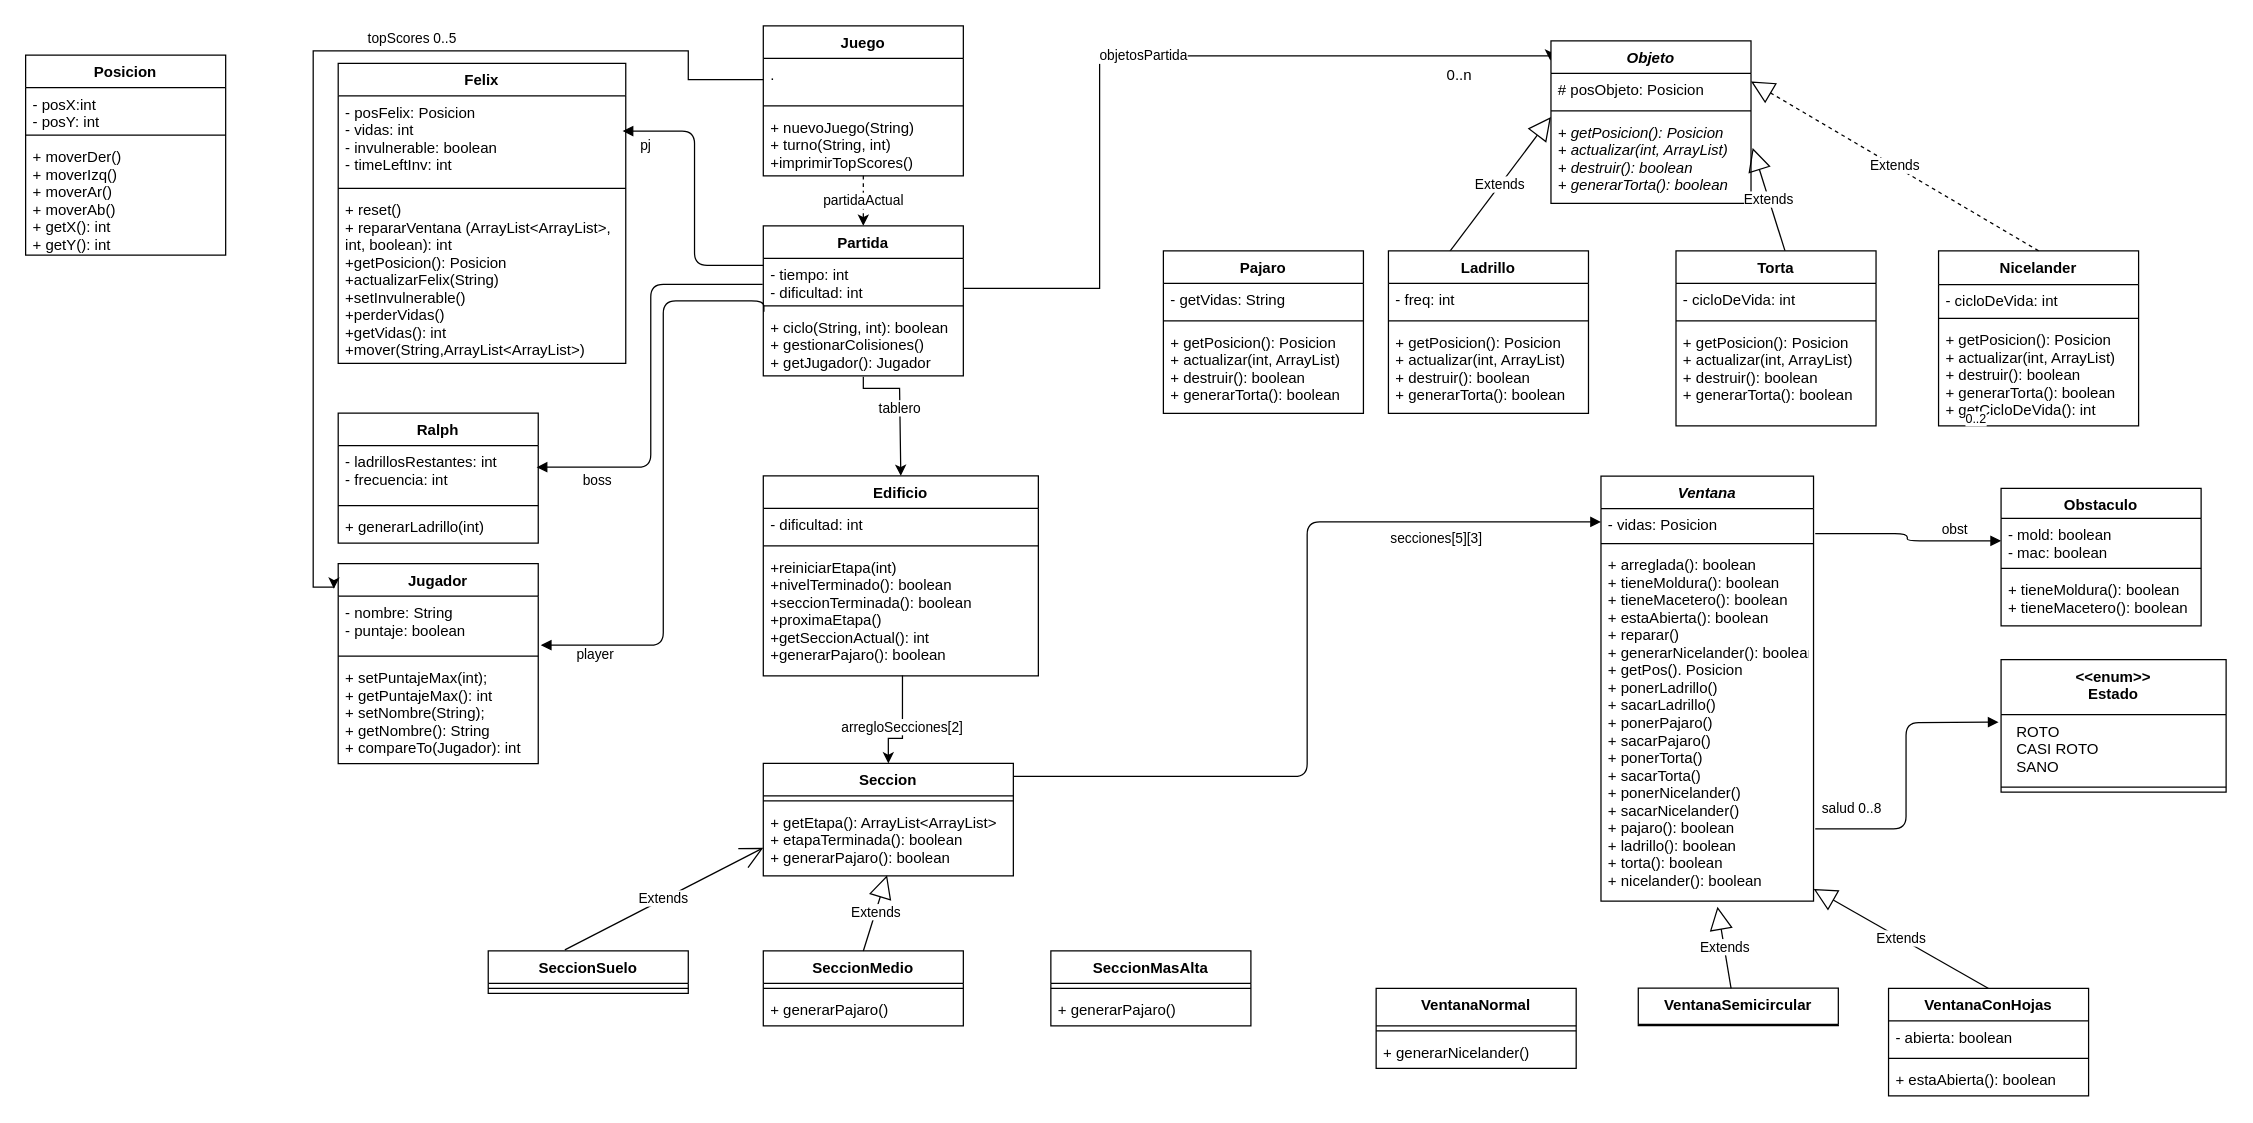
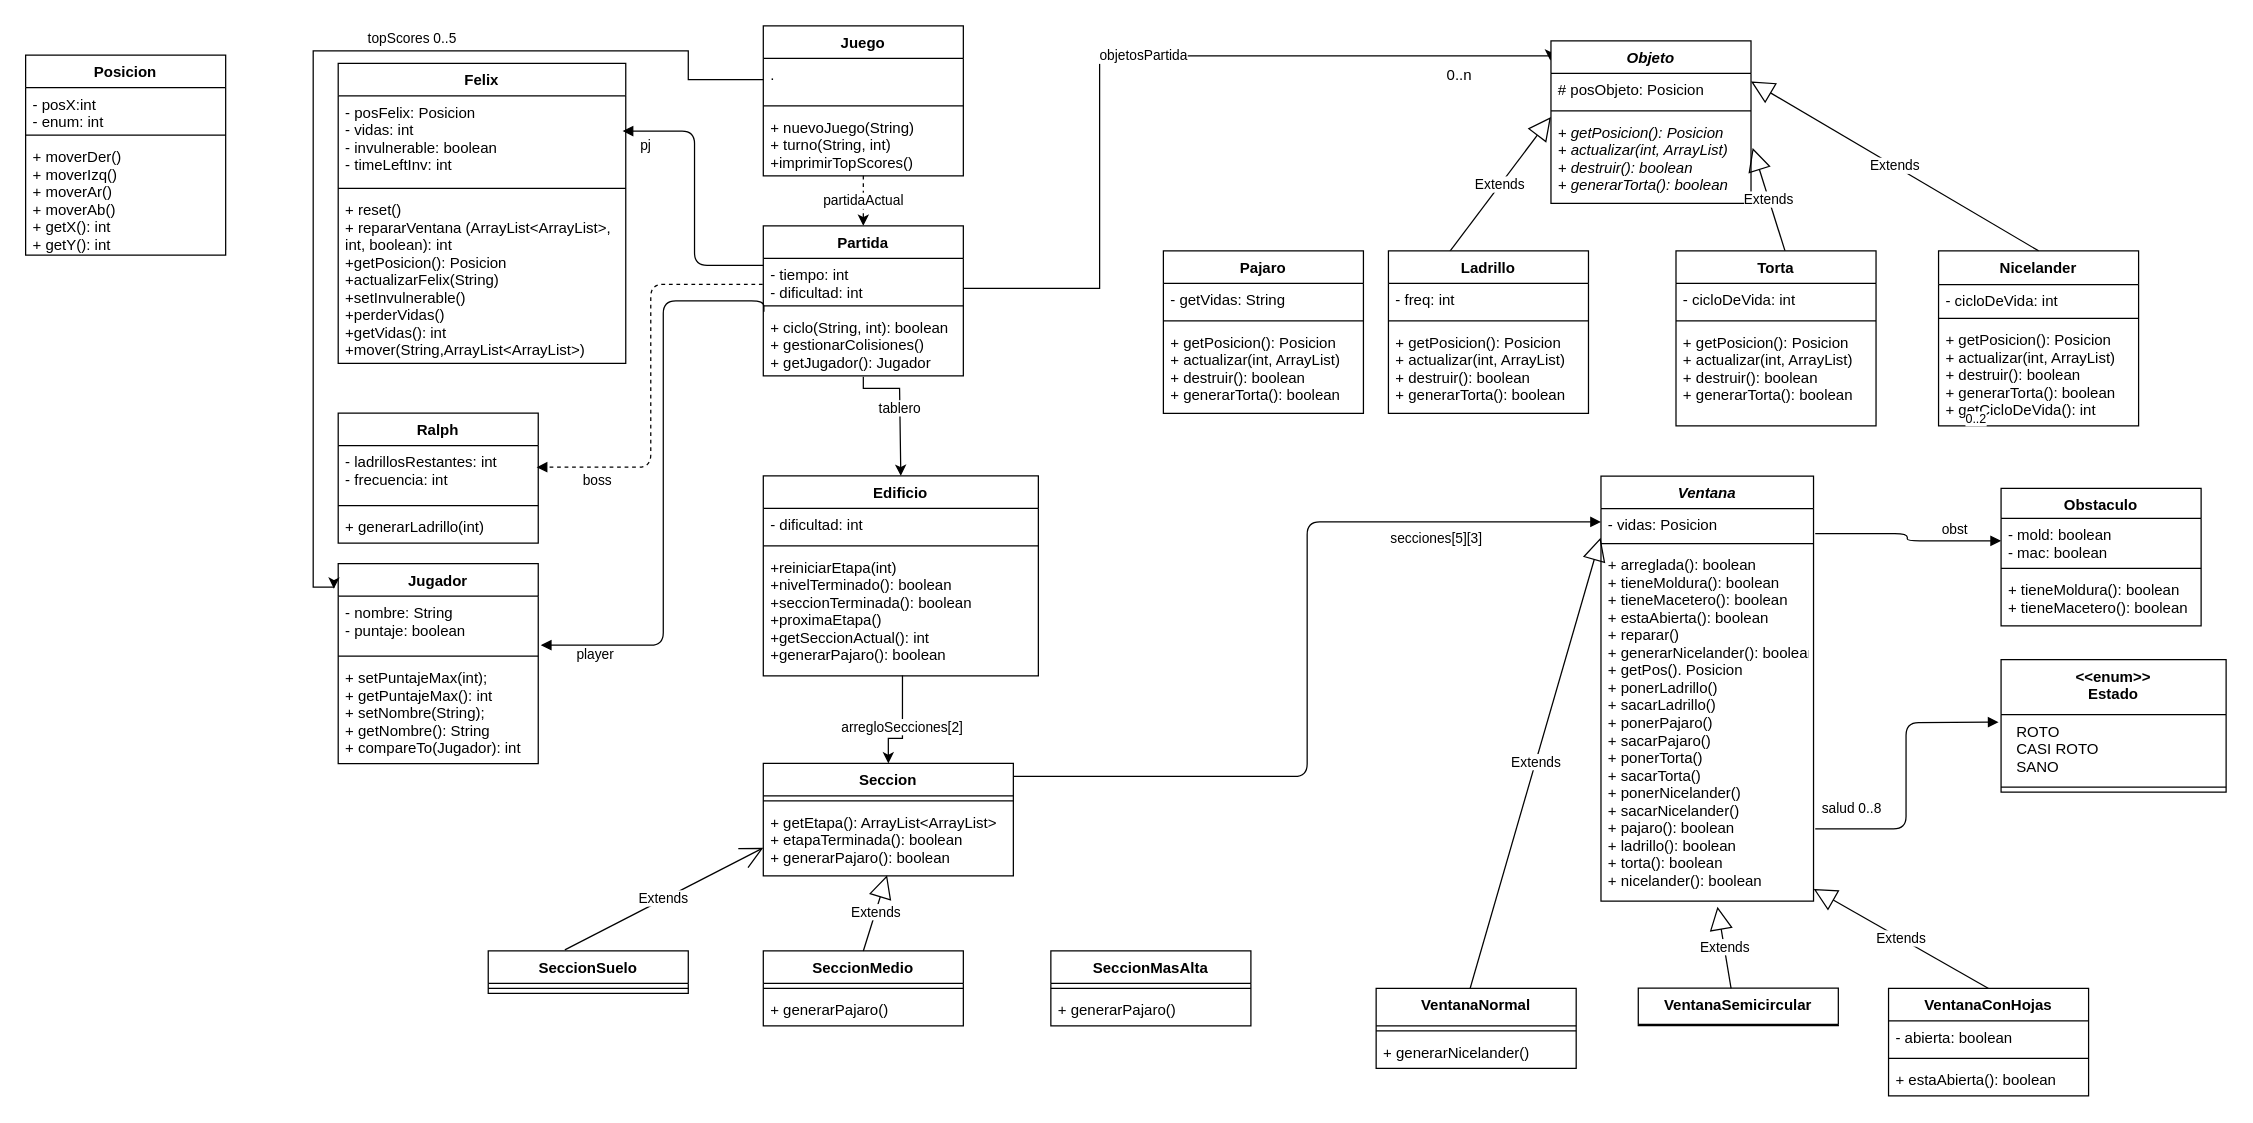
- <mxCell id="17" value="- posX:int&#10;- posY: int" style="text;strokeColor=none;fillColor=none;align=left;verticalAlign=top;spacingLeft=4;spacingRight=4;overflow=hidden;rotatable=0;points=[[0,0.5],[1,0.5]];portConstraint=eastwest;" parent="16" vertex="1"><mxGeometry y="26" width="160" height="34" as="geometry" /></mxCell>
+ <mxCell id="17" value="- posX:int&#10;- enum: int" style="text;strokeColor=none;fillColor=none;align=left;verticalAlign=top;spacingLeft=4;spacingRight=4;overflow=hidden;rotatable=0;points=[[0,0.5],[1,0.5]];portConstraint=eastwest;" parent="16" vertex="1"><mxGeometry y="26" width="160" height="34" as="geometry" /></mxCell>
- <mxCell id="70" value="Extends" style="endArrow=block;endSize=16;endFill=0;html=1;exitX=0.5;exitY=0;exitDx=0;exitDy=0;entryX=1;entryY=0.25;entryDx=0;entryDy=0;dashed=1;" parent="1" source="55" target="59" edge="1"><mxGeometry width="160" relative="1" as="geometry"><mxPoint x="1620" y="90" as="sourcePoint" /><mxPoint x="1780" y="90" as="targetPoint" /></mxGeometry></mxCell>
+ <mxCell id="70" value="Extends" style="endArrow=block;endSize=16;endFill=0;html=1;exitX=0.5;exitY=0;exitDx=0;exitDy=0;entryX=1;entryY=0.25;entryDx=0;entryDy=0;" parent="1" source="55" target="59" edge="1"><mxGeometry width="160" relative="1" as="geometry"><mxPoint x="1620" y="90" as="sourcePoint" /><mxPoint x="1780" y="90" as="targetPoint" /></mxGeometry></mxCell>
- <mxCell id="65" value="boss" style="endArrow=block;endFill=1;html=1;edgeStyle=orthogonalEdgeStyle;align=left;verticalAlign=top;exitX=-0.003;exitY=0.613;exitDx=0;exitDy=0;exitPerimeter=0;entryX=0.992;entryY=0.393;entryDx=0;entryDy=0;entryPerimeter=0;" parent="1" source="13" target="45" edge="1"><mxGeometry x="0.785" y="-2" relative="1" as="geometry"><mxPoint x="440" y="280" as="sourcePoint" /><mxPoint x="540" y="310" as="targetPoint" /><Array as="points" /><mxPoint as="offset" /></mxGeometry></mxCell>
+ <mxCell id="65" value="boss" style="endArrow=block;endFill=1;html=1;edgeStyle=orthogonalEdgeStyle;align=left;verticalAlign=top;exitX=-0.003;exitY=0.613;exitDx=0;exitDy=0;exitPerimeter=0;entryX=0.992;entryY=0.393;entryDx=0;entryDy=0;entryPerimeter=0;dashed=1;" parent="1" source="13" target="45" edge="1"><mxGeometry x="0.785" y="-2" relative="1" as="geometry"><mxPoint x="440" y="280" as="sourcePoint" /><mxPoint x="540" y="310" as="targetPoint" /><Array as="points" /><mxPoint as="offset" /></mxGeometry></mxCell>
+ <mxCell id="77" value="Extends" style="endArrow=block;endSize=16;endFill=0;html=1;exitX=0.47;exitY=-0.003;exitDx=0;exitDy=0;exitPerimeter=0;entryX=-0.002;entryY=0.972;entryDx=0;entryDy=0;entryPerimeter=0;" parent="1" source="24" target="21" edge="1"><mxGeometry width="160" relative="1" as="geometry"><mxPoint x="1190" y="760" as="sourcePoint" /><mxPoint x="1350" y="760" as="targetPoint" /></mxGeometry></mxCell>
